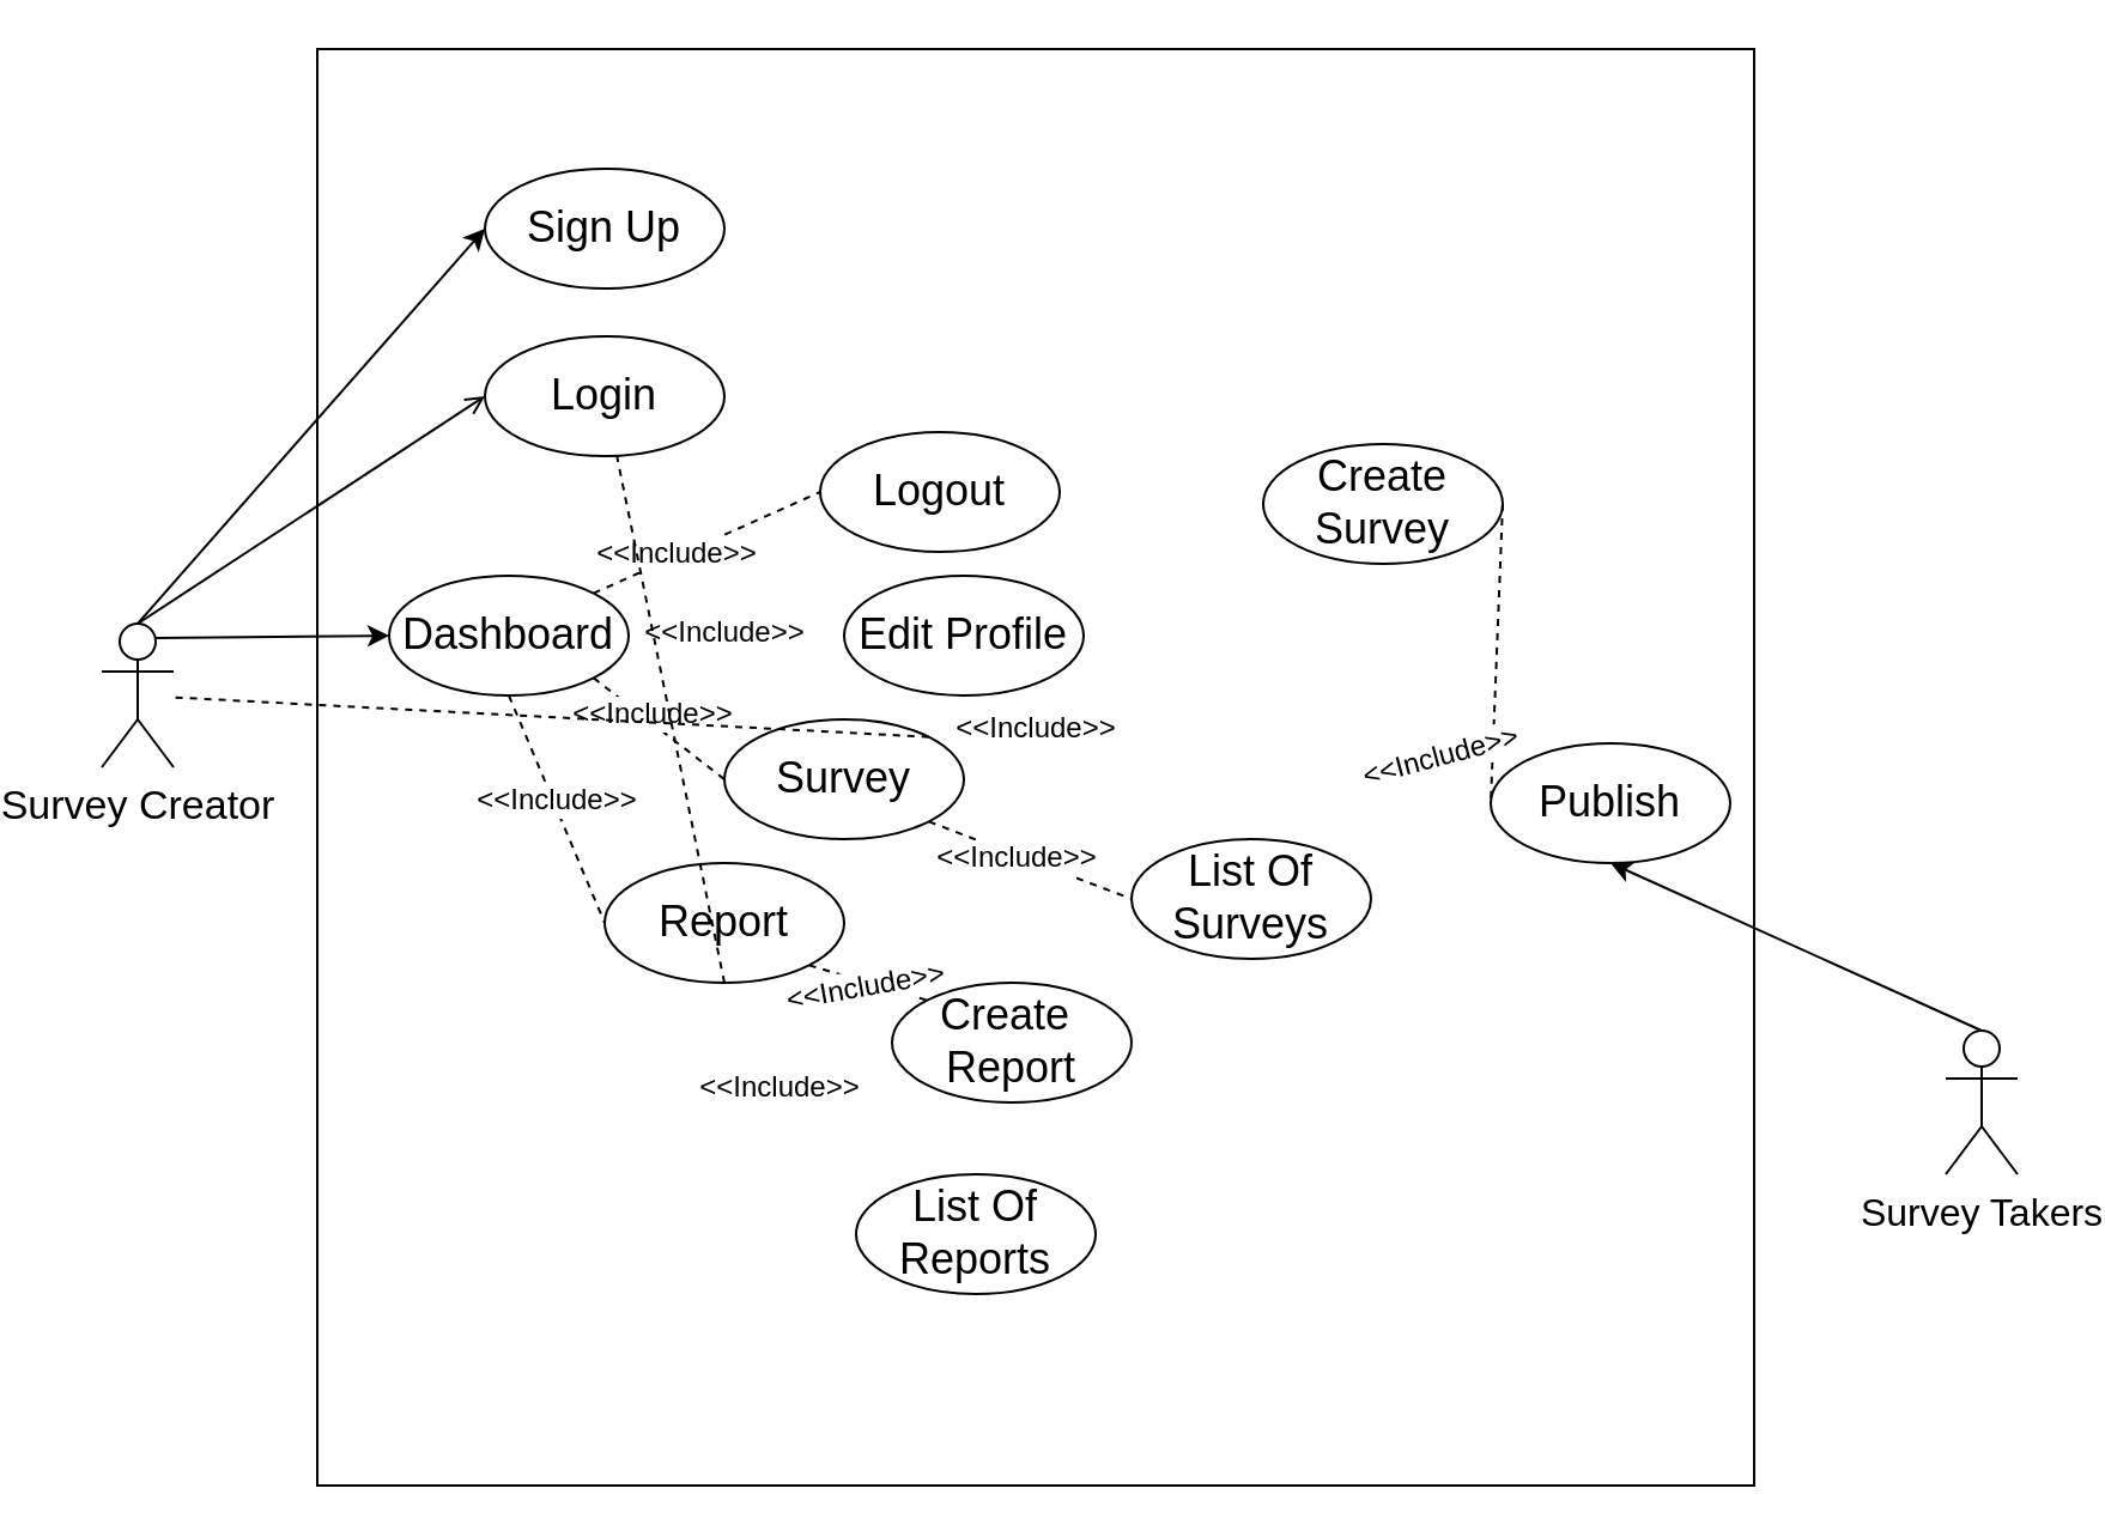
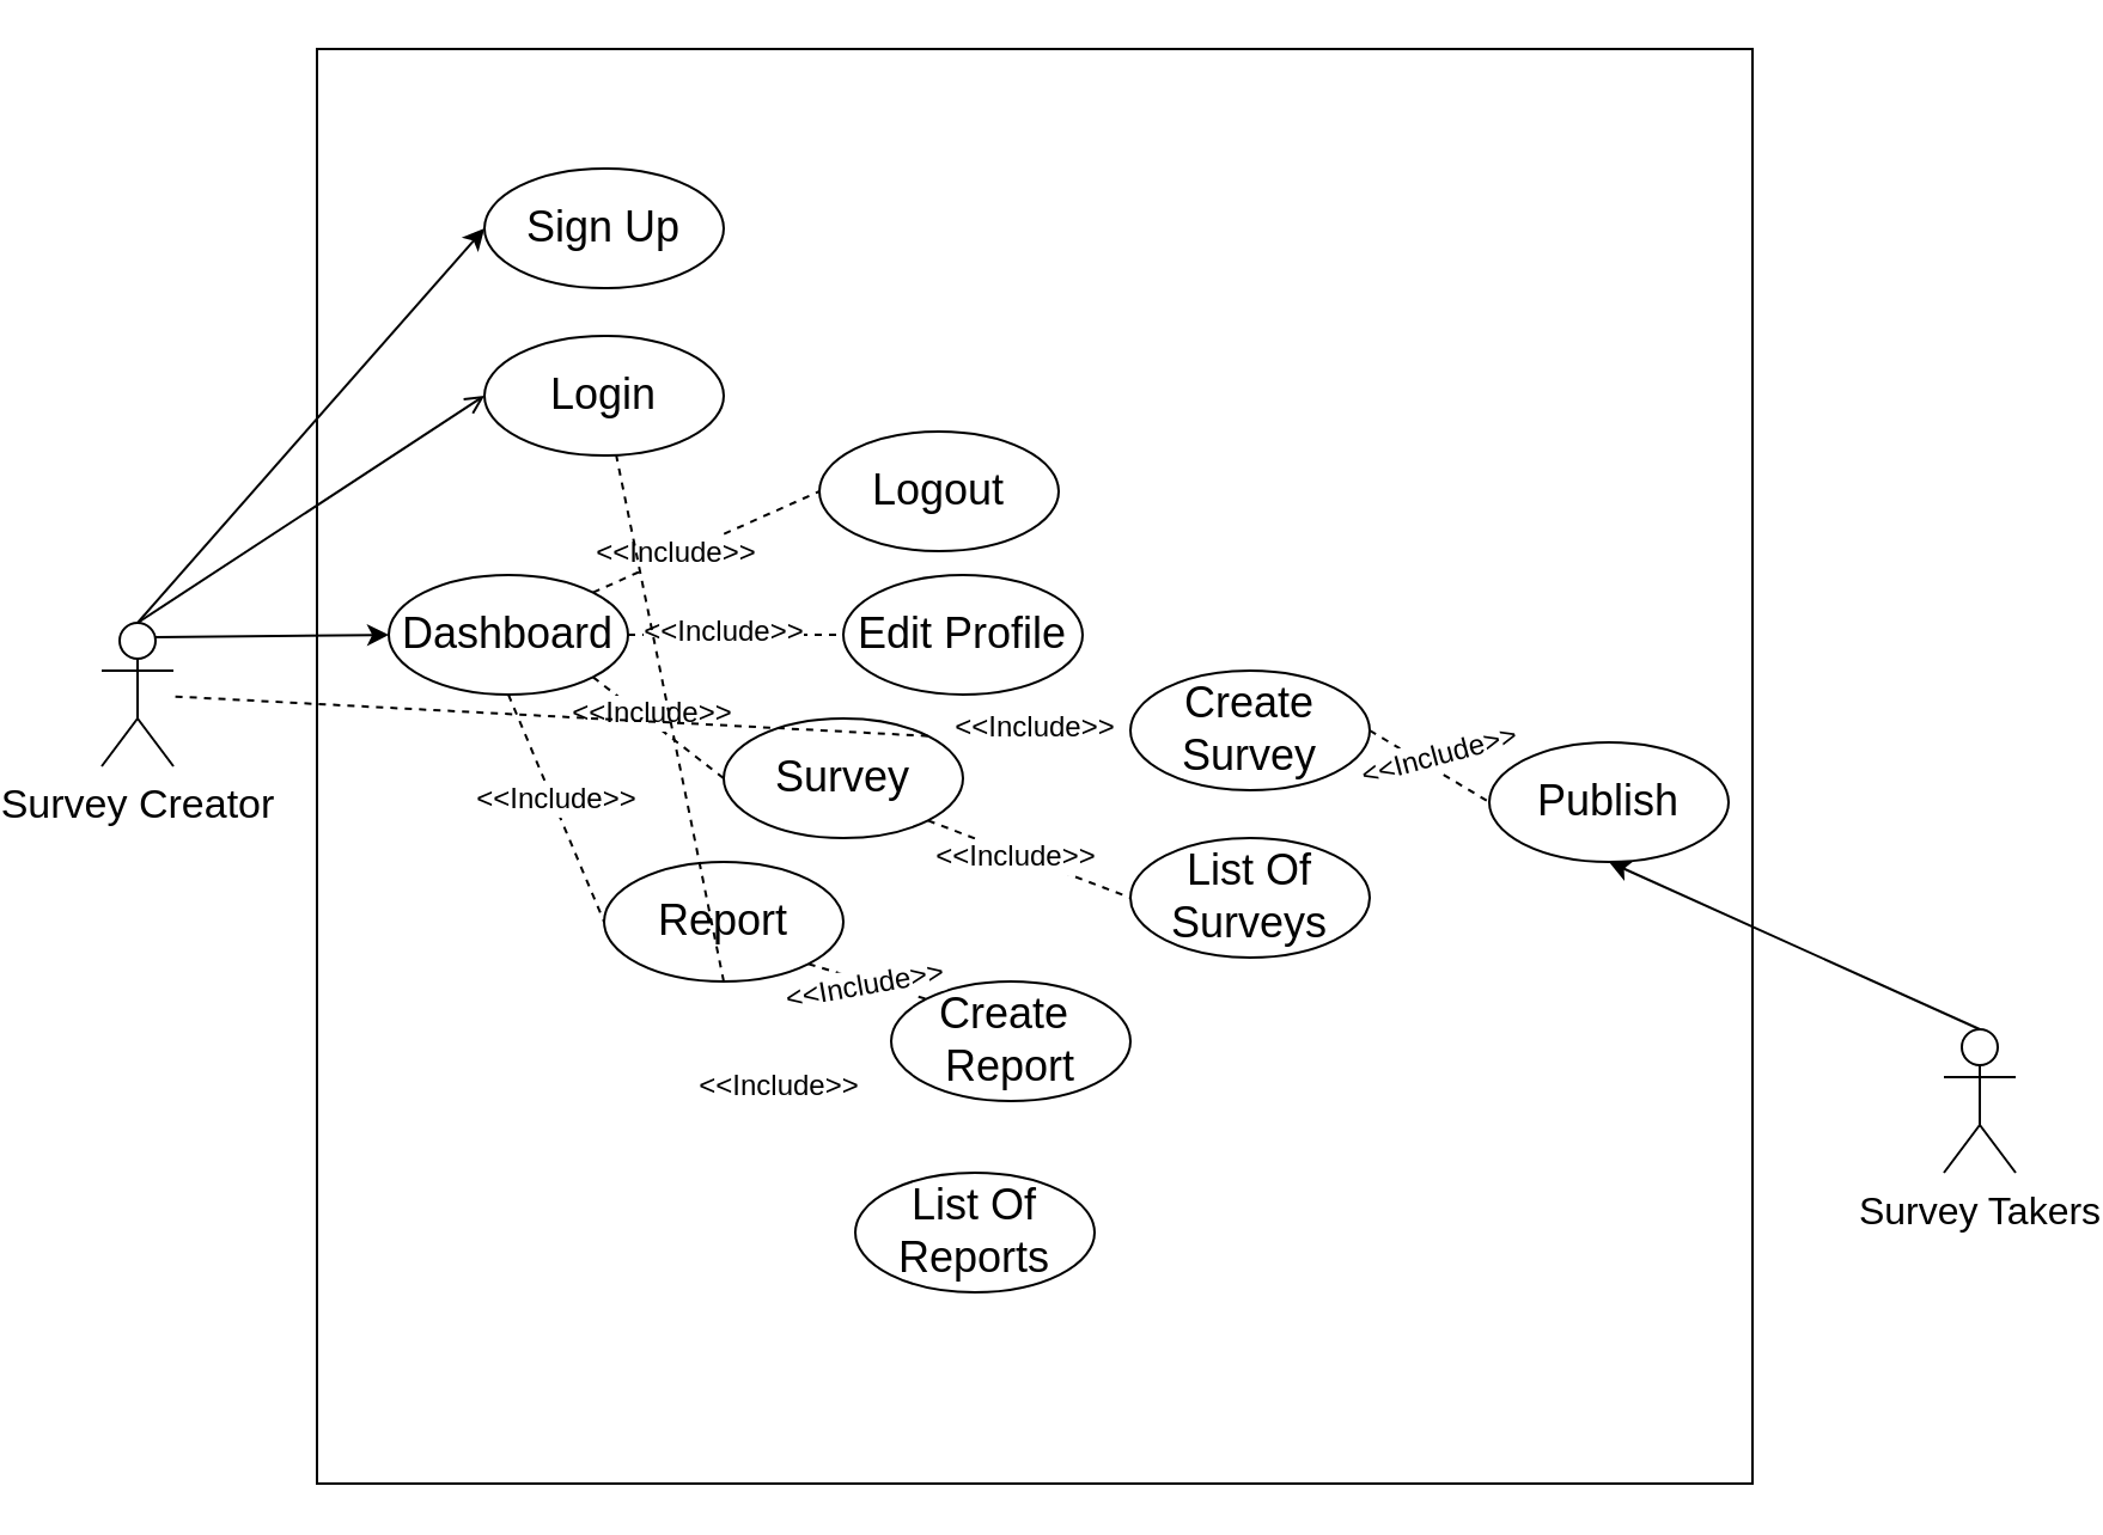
- <mxCell id="23" value="&lt;font style=&quot;font-size: 18px&quot;&gt;Create&lt;br&gt;Survey&lt;/font&gt;" style="ellipse;whiteSpace=wrap;html=1;" vertex="1" parent="1"><mxGeometry x="505" y="185" width="100" height="50" as="geometry" /></mxCell>
+ <mxCell id="23" value="&lt;font style=&quot;font-size: 18px&quot;&gt;Create&lt;br&gt;Survey&lt;/font&gt;" style="ellipse;whiteSpace=wrap;html=1;" vertex="1" parent="1"><mxGeometry x="450" y="280" width="100" height="50" as="geometry" /></mxCell>
+ <mxCell id="16" value="" style="endArrow=none;dashed=1;html=1;exitX=1;exitY=0.5;exitDx=0;exitDy=0;entryX=0;entryY=0.5;entryDx=0;entryDy=0;" edge="1" parent="1" source="8" target="10"><mxGeometry width="50" height="50" relative="1" as="geometry"><mxPoint x="250" y="310" as="sourcePoint" /><mxPoint x="300" y="260" as="targetPoint" /><Array as="points"><mxPoint x="290" y="265" /></Array></mxGeometry></mxCell>
